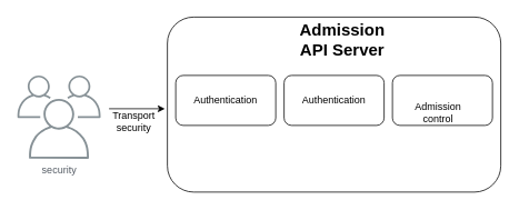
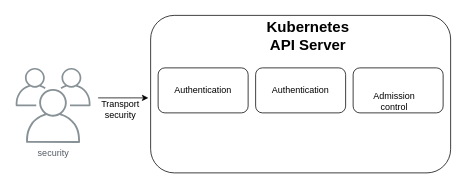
- <mxCell id="4" value="&lt;b&gt;&lt;font style=&quot;font-size: 20px&quot;&gt;Admission API Server&lt;/font&gt;&lt;/b&gt;" style="text;html=1;strokeColor=none;fillColor=none;align=center;verticalAlign=middle;whiteSpace=wrap;rounded=0;" vertex="1" parent="1"><mxGeometry x="350" y="30" width="120" height="31" as="geometry" /></mxCell>
+ <mxCell id="4" value="&lt;b&gt;&lt;font style=&quot;font-size: 20px&quot;&gt;Kubernetes API Server&lt;/font&gt;&lt;/b&gt;" style="text;html=1;strokeColor=none;fillColor=none;align=center;verticalAlign=middle;whiteSpace=wrap;rounded=0;" vertex="1" parent="1"><mxGeometry x="350" y="30" width="120" height="31" as="geometry" /></mxCell>
